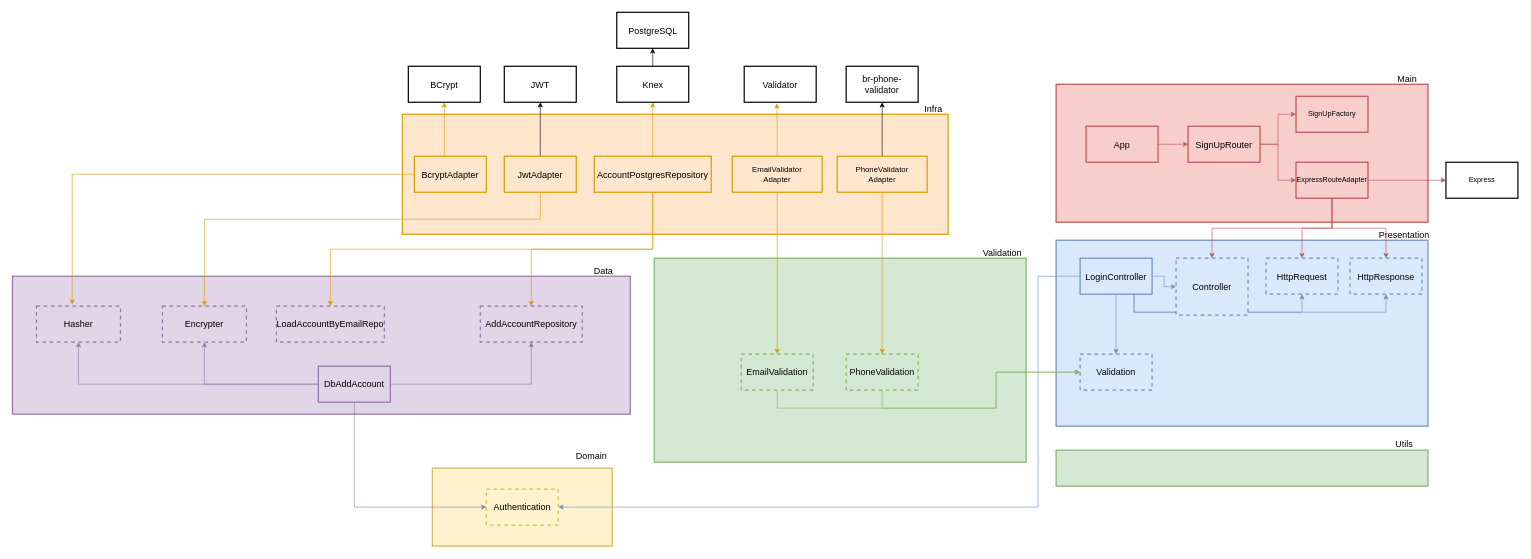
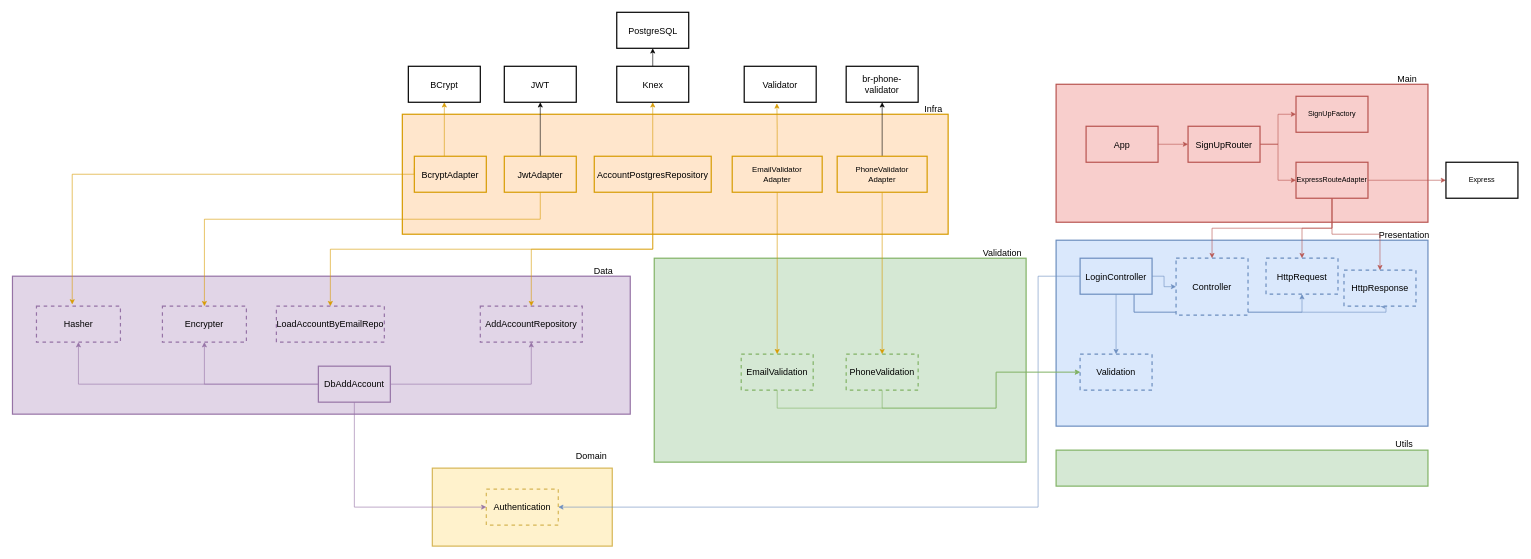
- <mxCell id="15" value="&lt;font style=&quot;font-size: 15px&quot;&gt;HttpResponse&lt;/font&gt;" style="rounded=0;whiteSpace=wrap;html=1;strokeWidth=2;fillColor=#dae8fc;dashed=1;strokeColor=#6c8ebf;" parent="1" vertex="1"><mxGeometry x="2250" y="430" width="120" height="60" as="geometry" /></mxCell>
+ <mxCell id="15" value="&lt;font style=&quot;font-size: 15px&quot;&gt;HttpResponse&lt;/font&gt;" style="rounded=0;whiteSpace=wrap;html=1;strokeWidth=2;fillColor=#dae8fc;dashed=1;strokeColor=#6c8ebf;" parent="1" vertex="1"><mxGeometry x="2240" y="450" width="120" height="60" as="geometry" /></mxCell>
